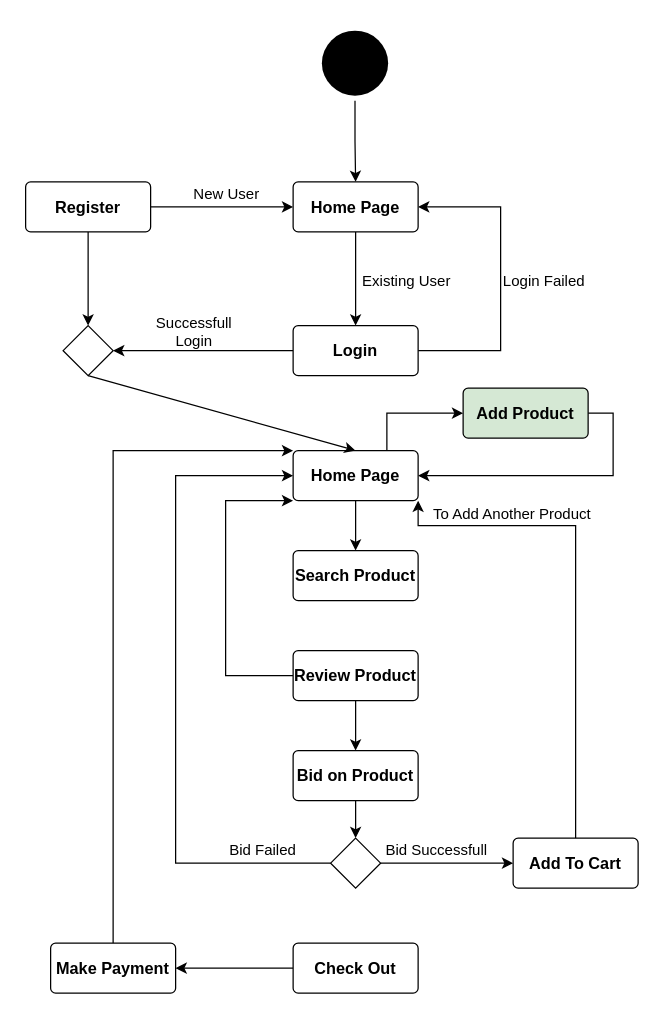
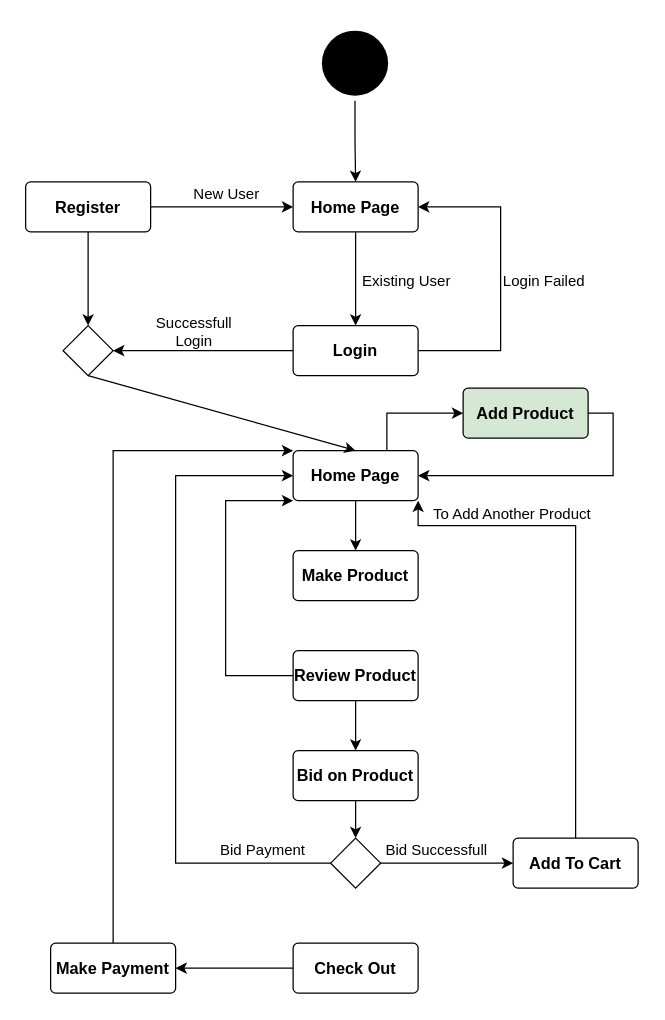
- <mxCell id="20" value="Search Product" style="rounded=1;arcSize=10;whiteSpace=wrap;html=1;align=center;fontSize=13;fontStyle=1" parent="1" vertex="1"><mxGeometry x="234" y="440" width="100" height="40" as="geometry" /></mxCell>
+ <mxCell id="20" value="Make Product" style="rounded=1;arcSize=10;whiteSpace=wrap;html=1;align=center;fontSize=13;fontStyle=1" parent="1" vertex="1"><mxGeometry x="234" y="440" width="100" height="40" as="geometry" /></mxCell>
- <mxCell id="40" value="Bid Failed" style="text;html=1;strokeColor=none;fillColor=none;align=center;verticalAlign=middle;whiteSpace=wrap;rounded=0;" vertex="1" parent="1"><mxGeometry x="165" y="665" width="90" height="30" as="geometry" /></mxCell>
+ <mxCell id="40" value="Bid Payment" style="text;html=1;strokeColor=none;fillColor=none;align=center;verticalAlign=middle;whiteSpace=wrap;rounded=0;" vertex="1" parent="1"><mxGeometry x="165" y="665" width="90" height="30" as="geometry" /></mxCell>
